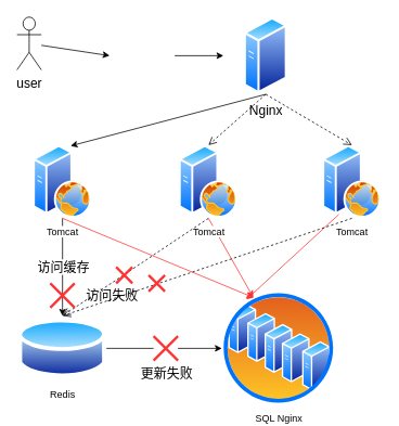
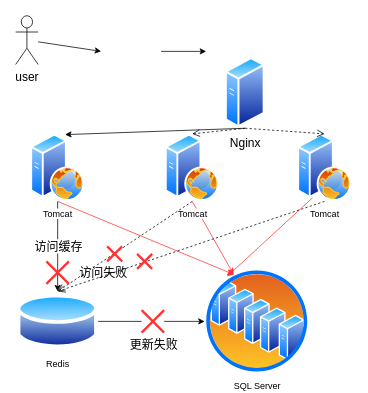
- <mxCell id="20" value="Nginx" style="aspect=fixed;perimeter=ellipsePerimeter;html=1;align=center;shadow=0;dashed=0;spacingTop=3;image;image=img/lib/active_directory/generic_server.svg;fontSize=16;" vertex="1" parent="1"><mxGeometry x="299.4" y="20.5" width="53.2" height="95" as="geometry" /></mxCell>
+ <mxCell id="20" value="Nginx" style="aspect=fixed;perimeter=ellipsePerimeter;html=1;align=center;shadow=0;dashed=0;spacingTop=3;image;image=img/lib/active_directory/generic_server.svg;fontSize=16;" vertex="1" parent="1"><mxGeometry x="299.4" y="75.5" width="53.2" height="95" as="geometry" /></mxCell>
- <mxCell id="2" value="SQL Nginx" style="aspect=fixed;perimeter=ellipsePerimeter;html=1;align=center;shadow=0;dashed=0;spacingTop=3;image;image=img/lib/active_directory/server_farm.svg;" vertex="1" parent="1"><mxGeometry x="272" y="358" width="140" height="140" as="geometry" /></mxCell>
+ <mxCell id="2" value="SQL Server" style="aspect=fixed;perimeter=ellipsePerimeter;html=1;align=center;shadow=0;dashed=0;spacingTop=3;image;image=img/lib/active_directory/server_farm.svg;" vertex="1" parent="1"><mxGeometry x="272" y="358" width="140" height="140" as="geometry" /></mxCell>
